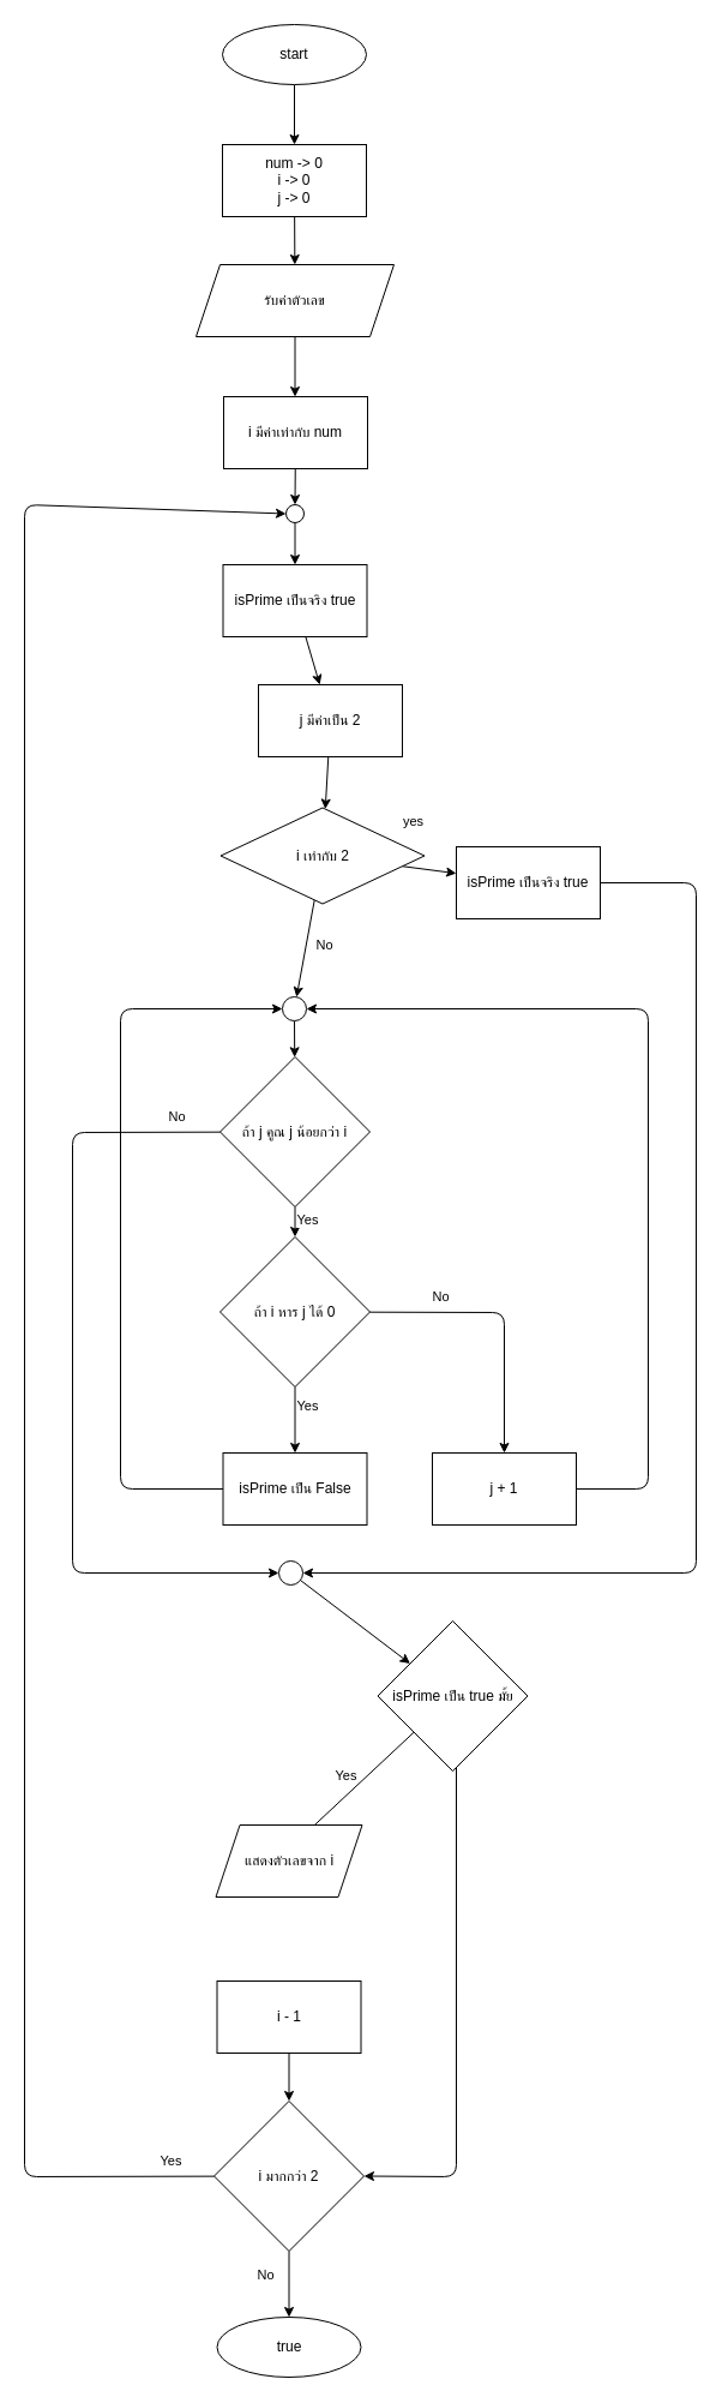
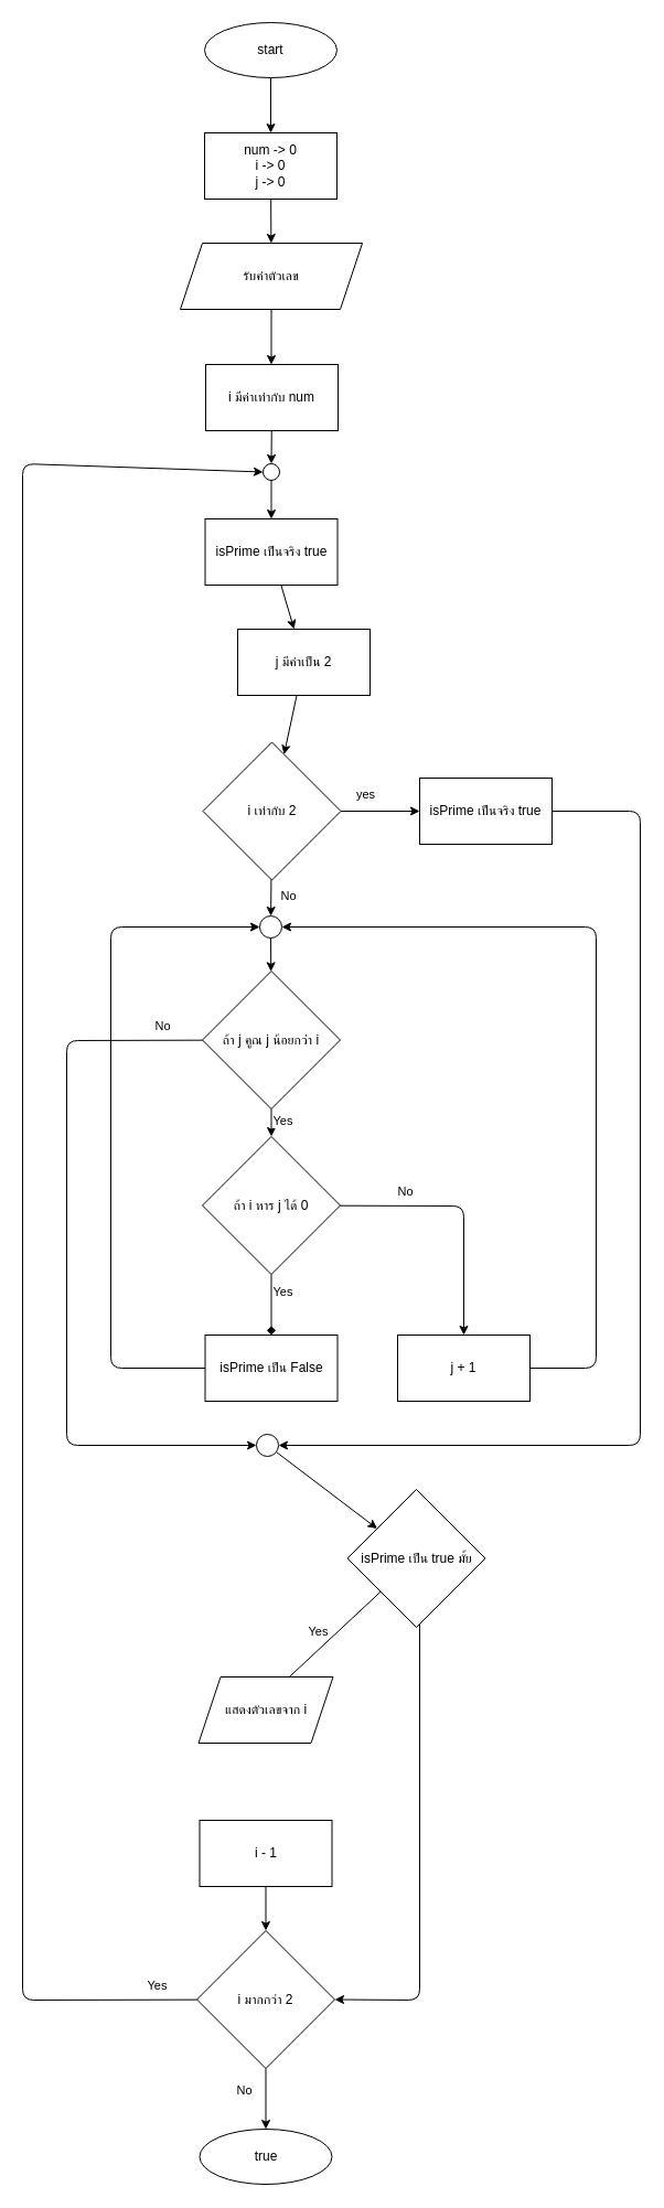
- <mxCell id="14" value="i เท่ากับ 2" style="rhombus;whiteSpace=wrap;html=1;" parent="1" vertex="1"><mxGeometry x="183.5" y="672.5" width="170" height="80" as="geometry" /></mxCell>
+ <mxCell id="14" value="i เท่ากับ 2" style="rhombus;whiteSpace=wrap;html=1;" parent="1" vertex="1"><mxGeometry x="183.5" y="672.5" width="125" height="125" as="geometry" /></mxCell>
- <mxCell id="28" value="" style="edgeStyle=none;html=1;" edge="1" parent="1" source="32" target="34"><mxGeometry relative="1" as="geometry" /></mxCell>
+ <mxCell id="28" value="" style="edgeStyle=none;html=1;endArrow=diamond;" edge="1" parent="1" source="32" target="34"><mxGeometry relative="1" as="geometry" /></mxCell>
